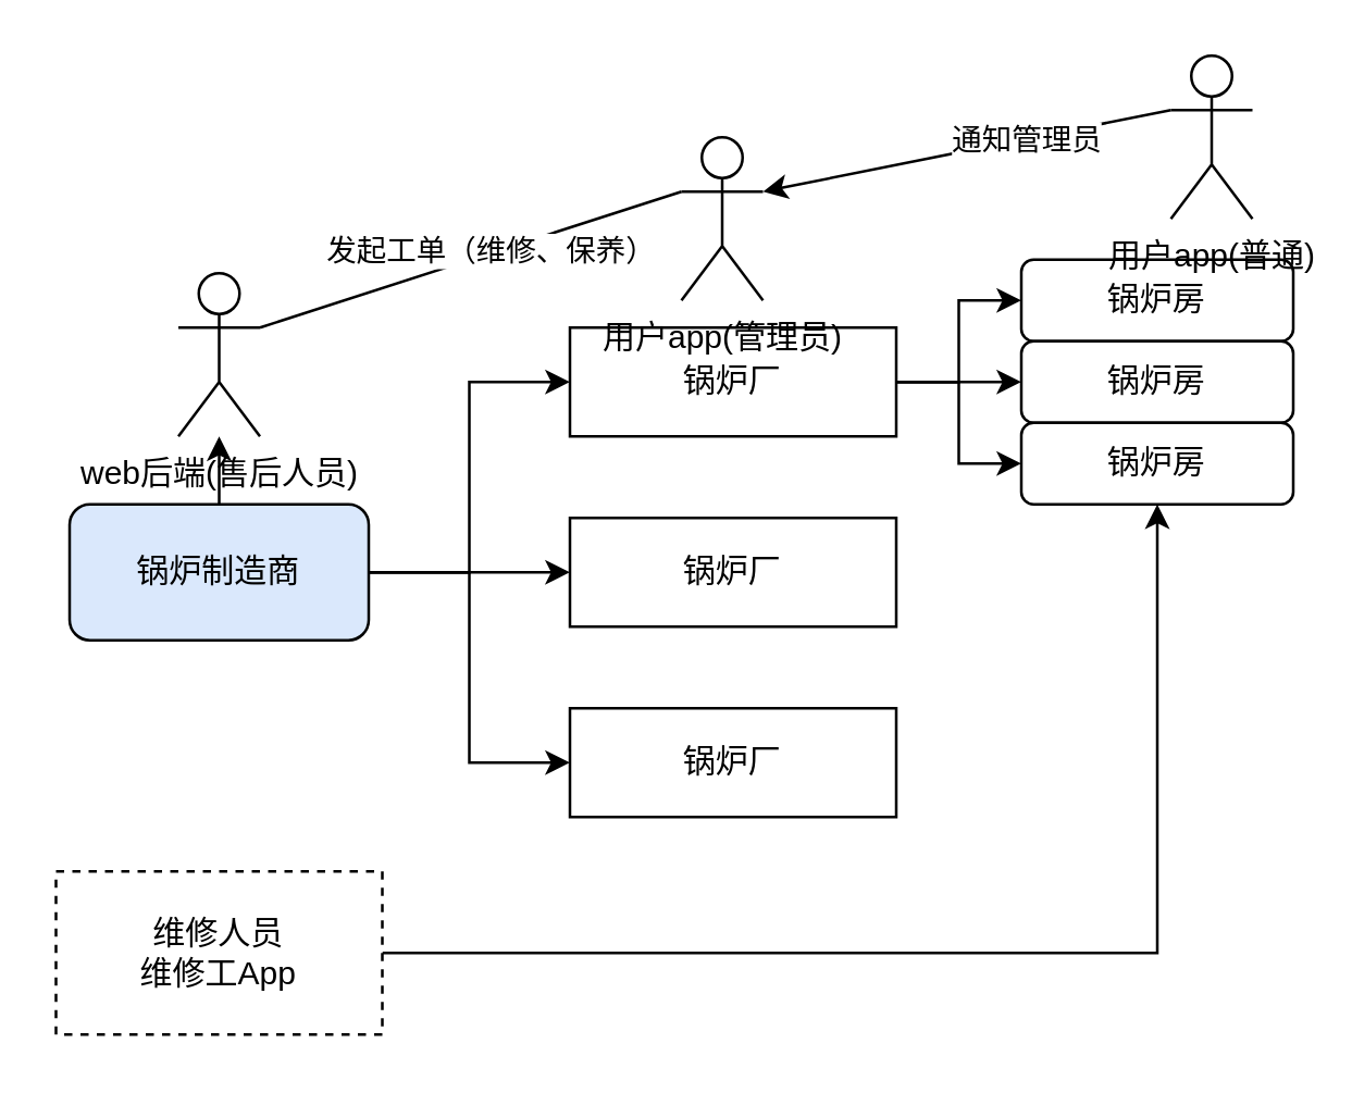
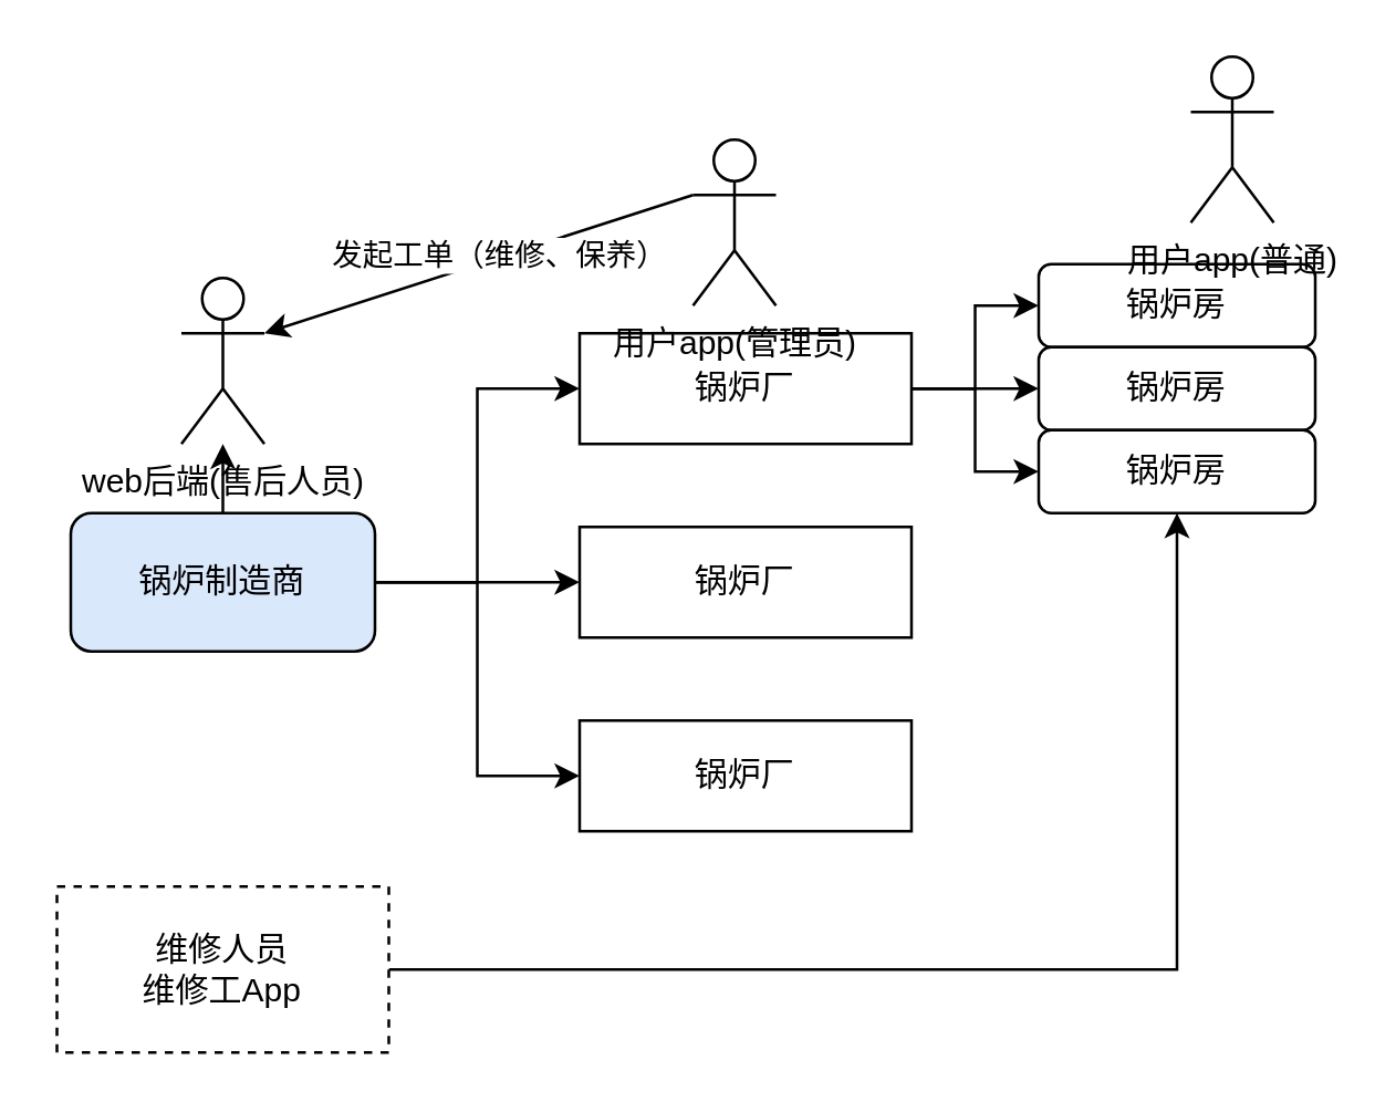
- <mxCell id="19" value="" style="endArrow=classic;html=1;rounded=0;exitX=0;exitY=0.333;exitDx=0;exitDy=0;exitPerimeter=0;entryX=1;entryY=0.333;entryDx=0;entryDy=0;entryPerimeter=0;" edge="1" parent="1" source="16" target="17"><mxGeometry width="50" height="50" relative="1" as="geometry"><mxPoint x="285" y="280" as="sourcePoint" /><mxPoint x="335" y="230" as="targetPoint" /></mxGeometry></mxCell>
- <mxCell id="20" value="通知管理员" style="edgeLabel;html=1;align=center;verticalAlign=middle;resizable=0;points=[];" vertex="1" connectable="0" parent="19"><mxGeometry x="-0.283" relative="1" as="geometry"><mxPoint as="offset" /></mxGeometry></mxCell>
- <mxCell id="21" value="" style="endArrow=none;html=1;rounded=0;exitX=0;exitY=0.333;exitDx=0;exitDy=0;exitPerimeter=0;entryX=1;entryY=0.333;entryDx=0;entryDy=0;entryPerimeter=0;" edge="1" parent="1" source="17" target="18"><mxGeometry width="50" height="50" relative="1" as="geometry"><mxPoint x="285" y="280" as="sourcePoint" /><mxPoint x="335" y="230" as="targetPoint" /></mxGeometry></mxCell>
+ <mxCell id="21" value="" style="endArrow=classic;html=1;rounded=0;exitX=0;exitY=0.333;exitDx=0;exitDy=0;exitPerimeter=0;entryX=1;entryY=0.333;entryDx=0;entryDy=0;entryPerimeter=0;" edge="1" parent="1" source="17" target="18"><mxGeometry width="50" height="50" relative="1" as="geometry"><mxPoint x="285" y="280" as="sourcePoint" /><mxPoint x="335" y="230" as="targetPoint" /></mxGeometry></mxCell>
